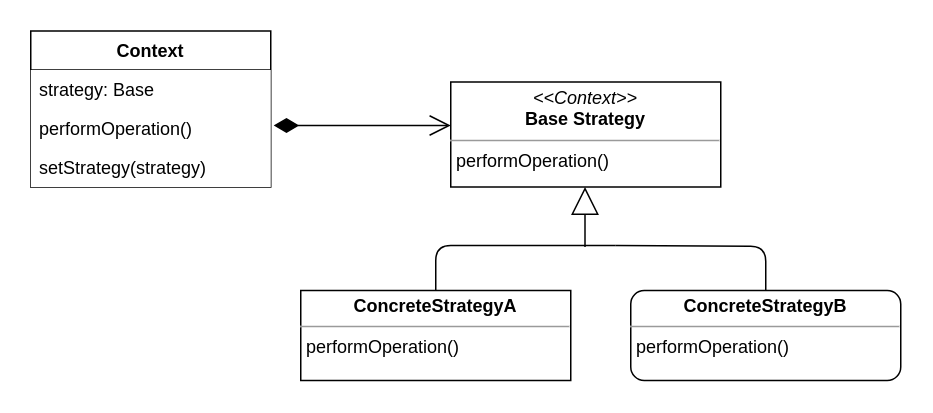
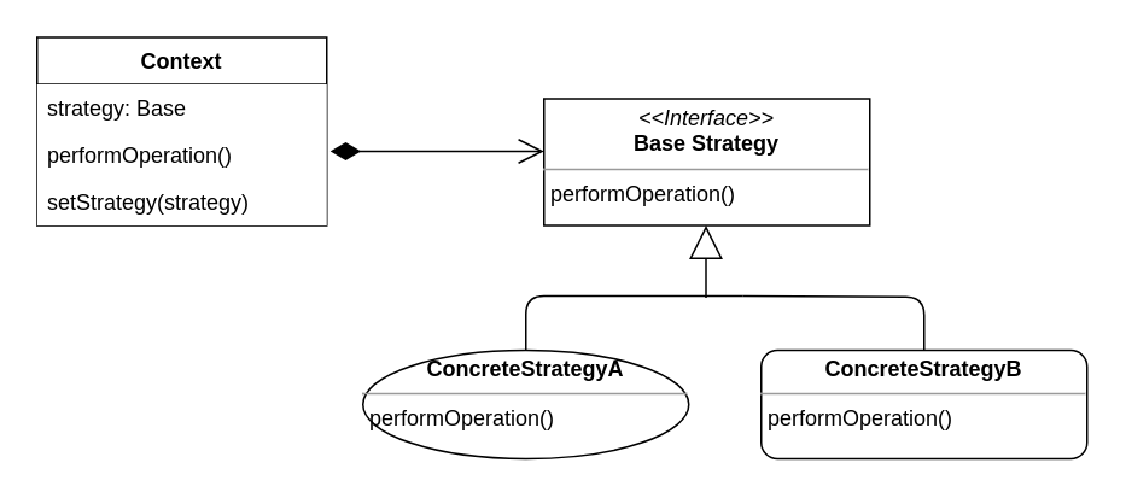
- <mxCell id="6" value="&lt;p style=&quot;margin: 0px ; margin-top: 4px ; text-align: center&quot;&gt;&lt;i&gt;&amp;lt;&amp;lt;Context&amp;gt;&amp;gt;&lt;/i&gt;&lt;br&gt;&lt;b&gt;Base Strategy&lt;/b&gt;&lt;/p&gt;&lt;hr size=&quot;1&quot;&gt;&lt;p style=&quot;margin: 0px ; margin-left: 4px&quot;&gt;performOperation()&lt;br&gt;&lt;/p&gt;" style="verticalAlign=top;align=left;overflow=fill;fontSize=12;fontFamily=Helvetica;html=1;" vertex="1" parent="1"><mxGeometry x="300" y="54" width="180" height="70" as="geometry" /></mxCell>
+ <mxCell id="6" value="&lt;p style=&quot;margin: 0px ; margin-top: 4px ; text-align: center&quot;&gt;&lt;i&gt;&amp;lt;&amp;lt;Interface&amp;gt;&amp;gt;&lt;/i&gt;&lt;br&gt;&lt;b&gt;Base Strategy&lt;/b&gt;&lt;/p&gt;&lt;hr size=&quot;1&quot;&gt;&lt;p style=&quot;margin: 0px ; margin-left: 4px&quot;&gt;performOperation()&lt;br&gt;&lt;/p&gt;" style="verticalAlign=top;align=left;overflow=fill;fontSize=12;fontFamily=Helvetica;html=1;" vertex="1" parent="1"><mxGeometry x="300" y="54" width="180" height="70" as="geometry" /></mxCell>
- <mxCell id="8" value="&lt;p style=&quot;margin: 0px ; margin-top: 4px ; text-align: center&quot;&gt;&lt;b&gt;ConcreteStrategyA&lt;/b&gt;&lt;/p&gt;&lt;hr size=&quot;1&quot;&gt;&lt;p style=&quot;margin: 0px ; margin-left: 4px&quot;&gt;performOperation()&lt;br&gt;&lt;/p&gt;" style="verticalAlign=top;align=left;overflow=fill;fontSize=12;fontFamily=Helvetica;html=1;" vertex="1" parent="1"><mxGeometry x="200" y="193" width="180" height="60" as="geometry" /></mxCell>
+ <mxCell id="8" value="&lt;p style=&quot;margin: 0px ; margin-top: 4px ; text-align: center&quot;&gt;&lt;b&gt;ConcreteStrategyA&lt;/b&gt;&lt;/p&gt;&lt;hr size=&quot;1&quot;&gt;&lt;p style=&quot;margin: 0px ; margin-left: 4px&quot;&gt;performOperation()&lt;br&gt;&lt;/p&gt;" style="ellipse;verticalAlign=top;align=left;overflow=fill;fontSize=12;fontFamily=Helvetica;html=1;" vertex="1" parent="1"><mxGeometry x="200" y="193" width="180" height="60" as="geometry" /></mxCell>
